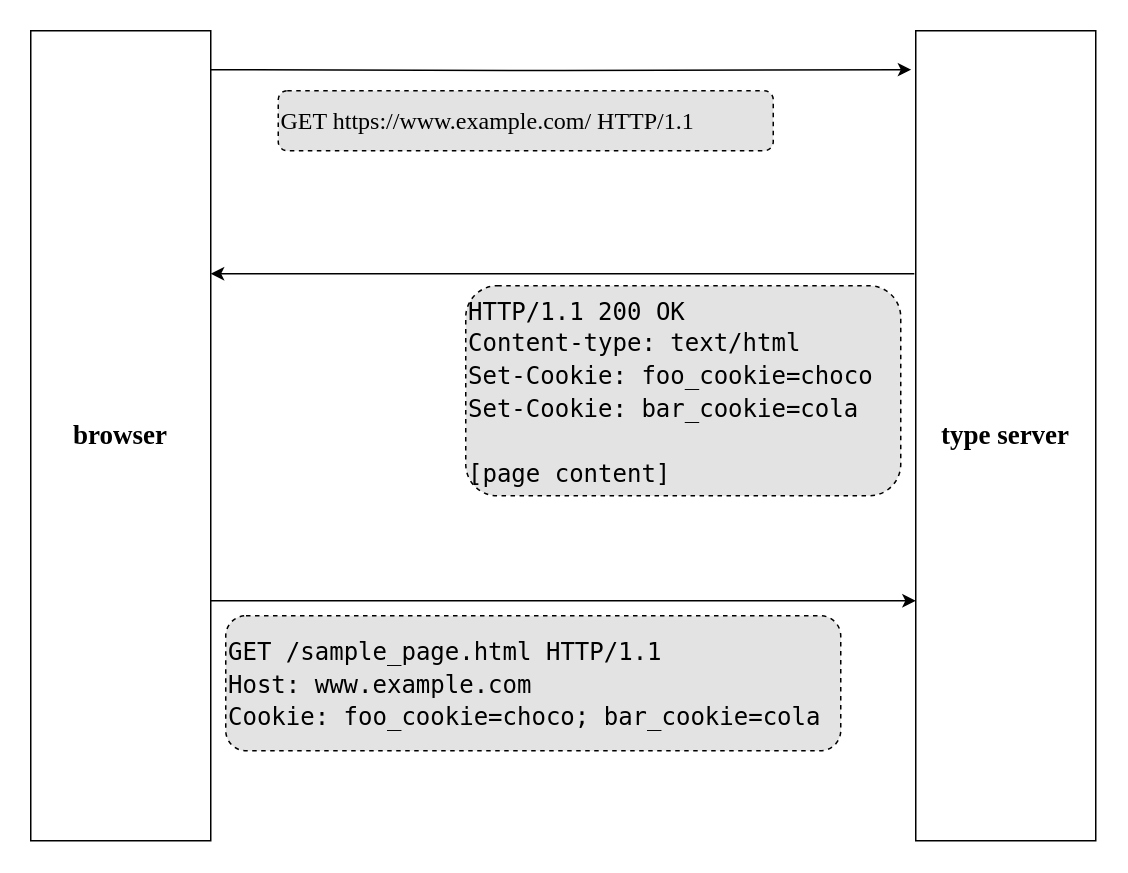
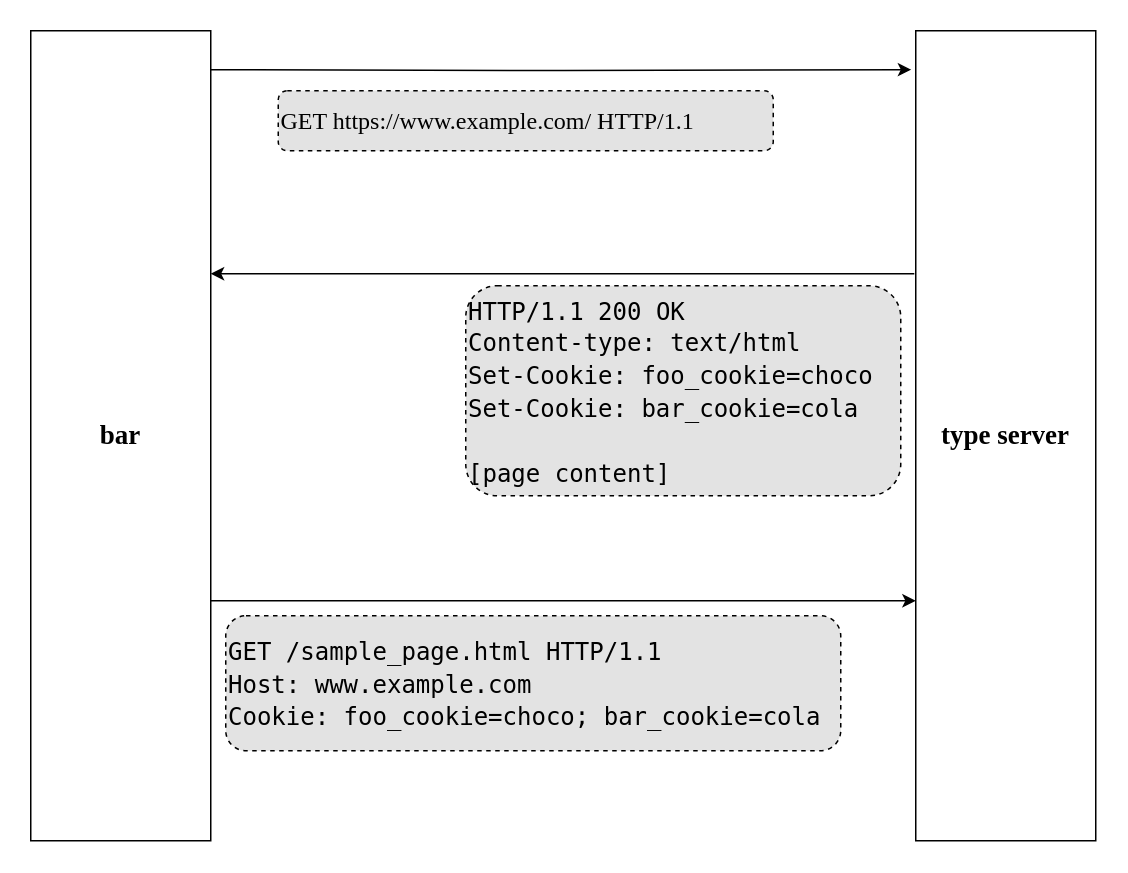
- <mxCell id="4" value="&lt;b&gt;&lt;font style=&quot;font-size: 18px;&quot; face=&quot;Lucida Console&quot;&gt;browser&lt;/font&gt;&lt;/b&gt;" style="rounded=0;whiteSpace=wrap;html=1;" vertex="1" parent="1"><mxGeometry x="20" y="20" width="120" height="540" as="geometry" /></mxCell>
+ <mxCell id="4" value="&lt;b&gt;&lt;font style=&quot;font-size: 18px;&quot; face=&quot;Lucida Console&quot;&gt;bar&lt;/font&gt;&lt;/b&gt;" style="rounded=0;whiteSpace=wrap;html=1;" vertex="1" parent="1"><mxGeometry x="20" y="20" width="120" height="540" as="geometry" /></mxCell>
